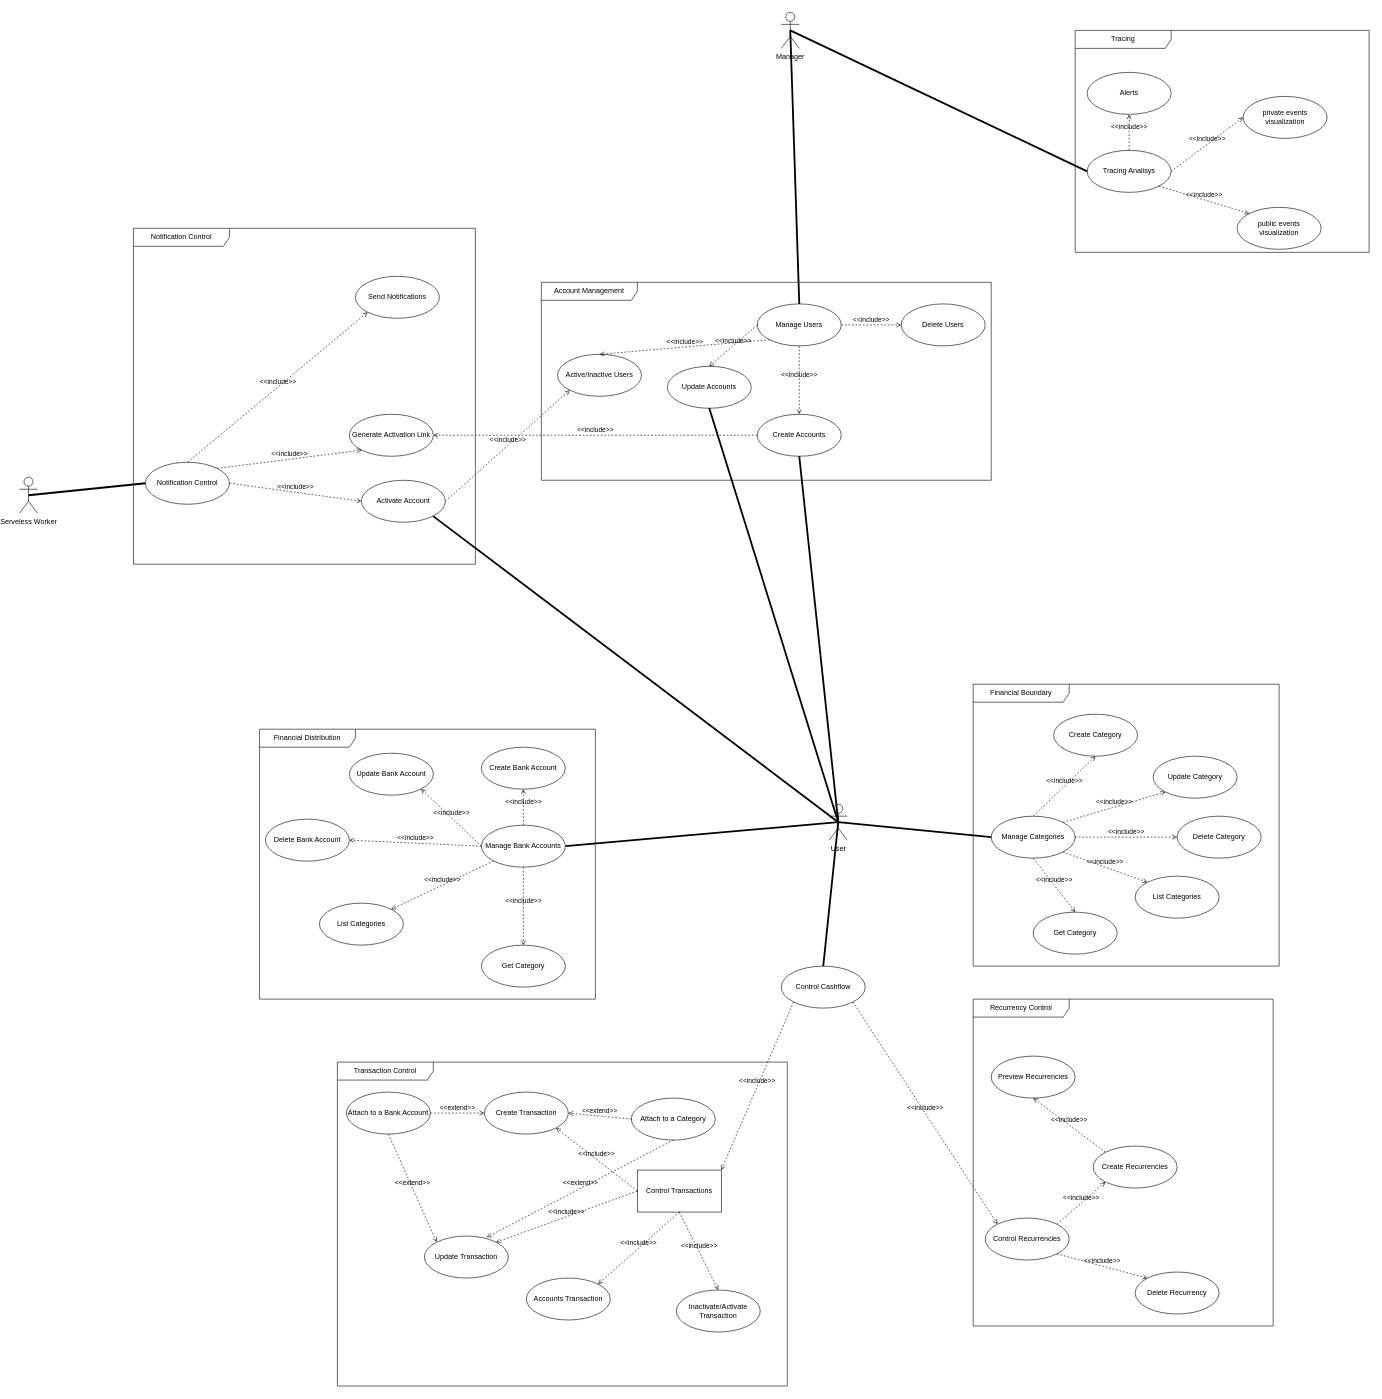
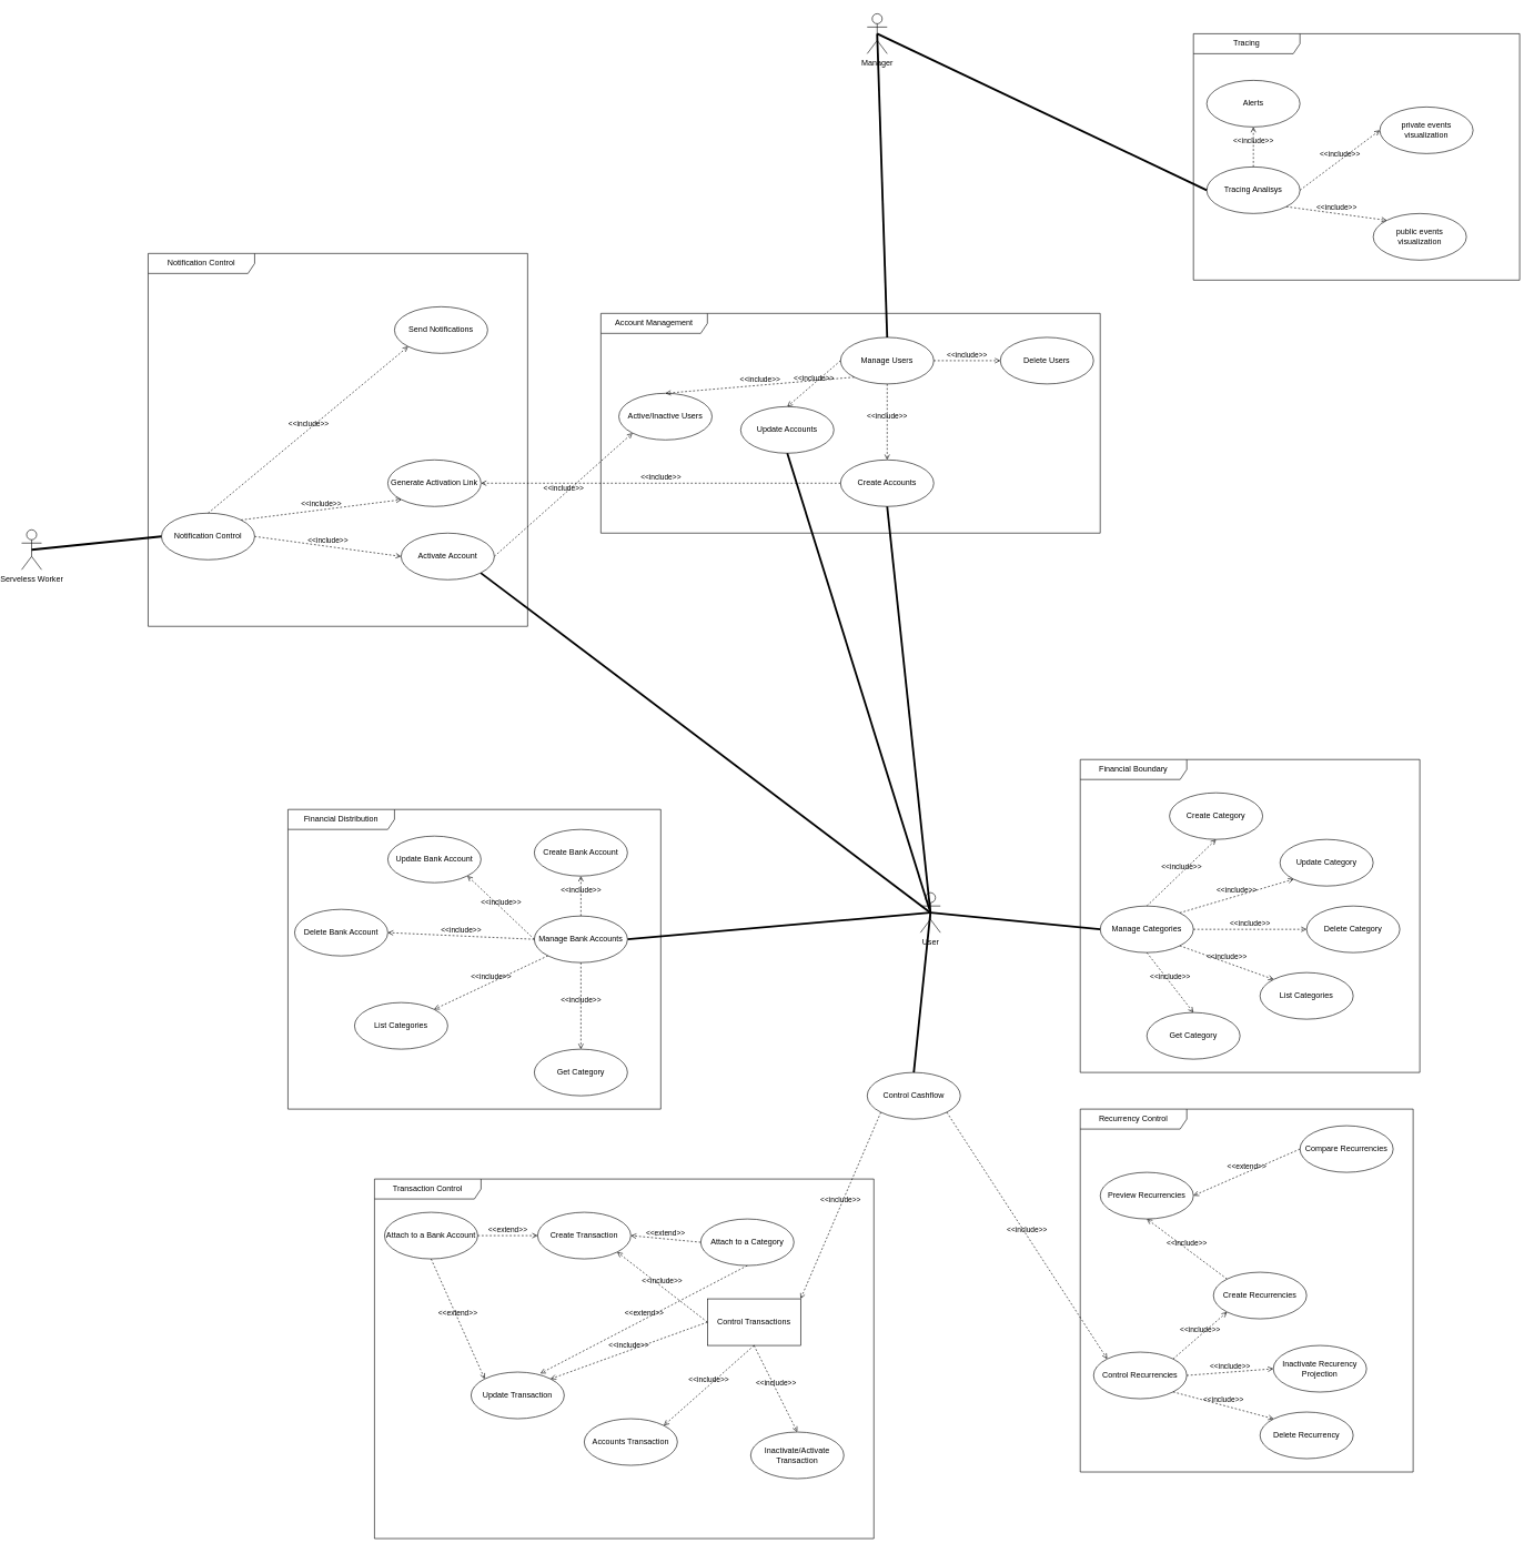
- <mxCell id="90" value="public events visualization" style="ellipse;whiteSpace=wrap;html=1;" vertex="1" parent="88"><mxGeometry x="270" y="295" width="140" height="70" as="geometry" /></mxCell>
+ <mxCell id="90" value="public events visualization" style="ellipse;whiteSpace=wrap;html=1;" vertex="1" parent="88"><mxGeometry x="270" y="270" width="140" height="70" as="geometry" /></mxCell>
+ <mxCell id="55" value="Compare Recurrencies" style="ellipse;whiteSpace=wrap;html=1;" vertex="1" parent="49"><mxGeometry x="330" y="25" width="140" height="70" as="geometry" /></mxCell>
+ <mxCell id="56" value="&amp;lt;&amp;lt;extend&amp;gt;&amp;gt;" style="html=1;verticalAlign=bottom;labelBackgroundColor=none;endArrow=open;endFill=0;dashed=1;rounded=0;entryX=1;entryY=0.5;entryDx=0;entryDy=0;exitX=0;exitY=0.5;exitDx=0;exitDy=0;" edge="1" parent="49" source="55" target="50"><mxGeometry width="160" relative="1" as="geometry"><mxPoint x="270" y="115" as="sourcePoint" /><mxPoint x="430" y="115" as="targetPoint" /></mxGeometry></mxCell>
+ <mxCell id="59" value="Inactivate Recurency Projection" style="ellipse;whiteSpace=wrap;html=1;" vertex="1" parent="49"><mxGeometry x="290" y="355" width="140" height="70" as="geometry" /></mxCell>
+ <mxCell id="60" value="&amp;lt;&amp;lt;include&amp;gt;&amp;gt;" style="html=1;verticalAlign=bottom;labelBackgroundColor=none;endArrow=open;endFill=0;dashed=1;rounded=0;exitX=1;exitY=0.5;exitDx=0;exitDy=0;entryX=0;entryY=0.5;entryDx=0;entryDy=0;" edge="1" parent="49" source="53" target="59"><mxGeometry width="160" relative="1" as="geometry"><mxPoint x="149" y="435" as="sourcePoint" /><mxPoint x="301" y="475" as="targetPoint" /></mxGeometry></mxCell>
